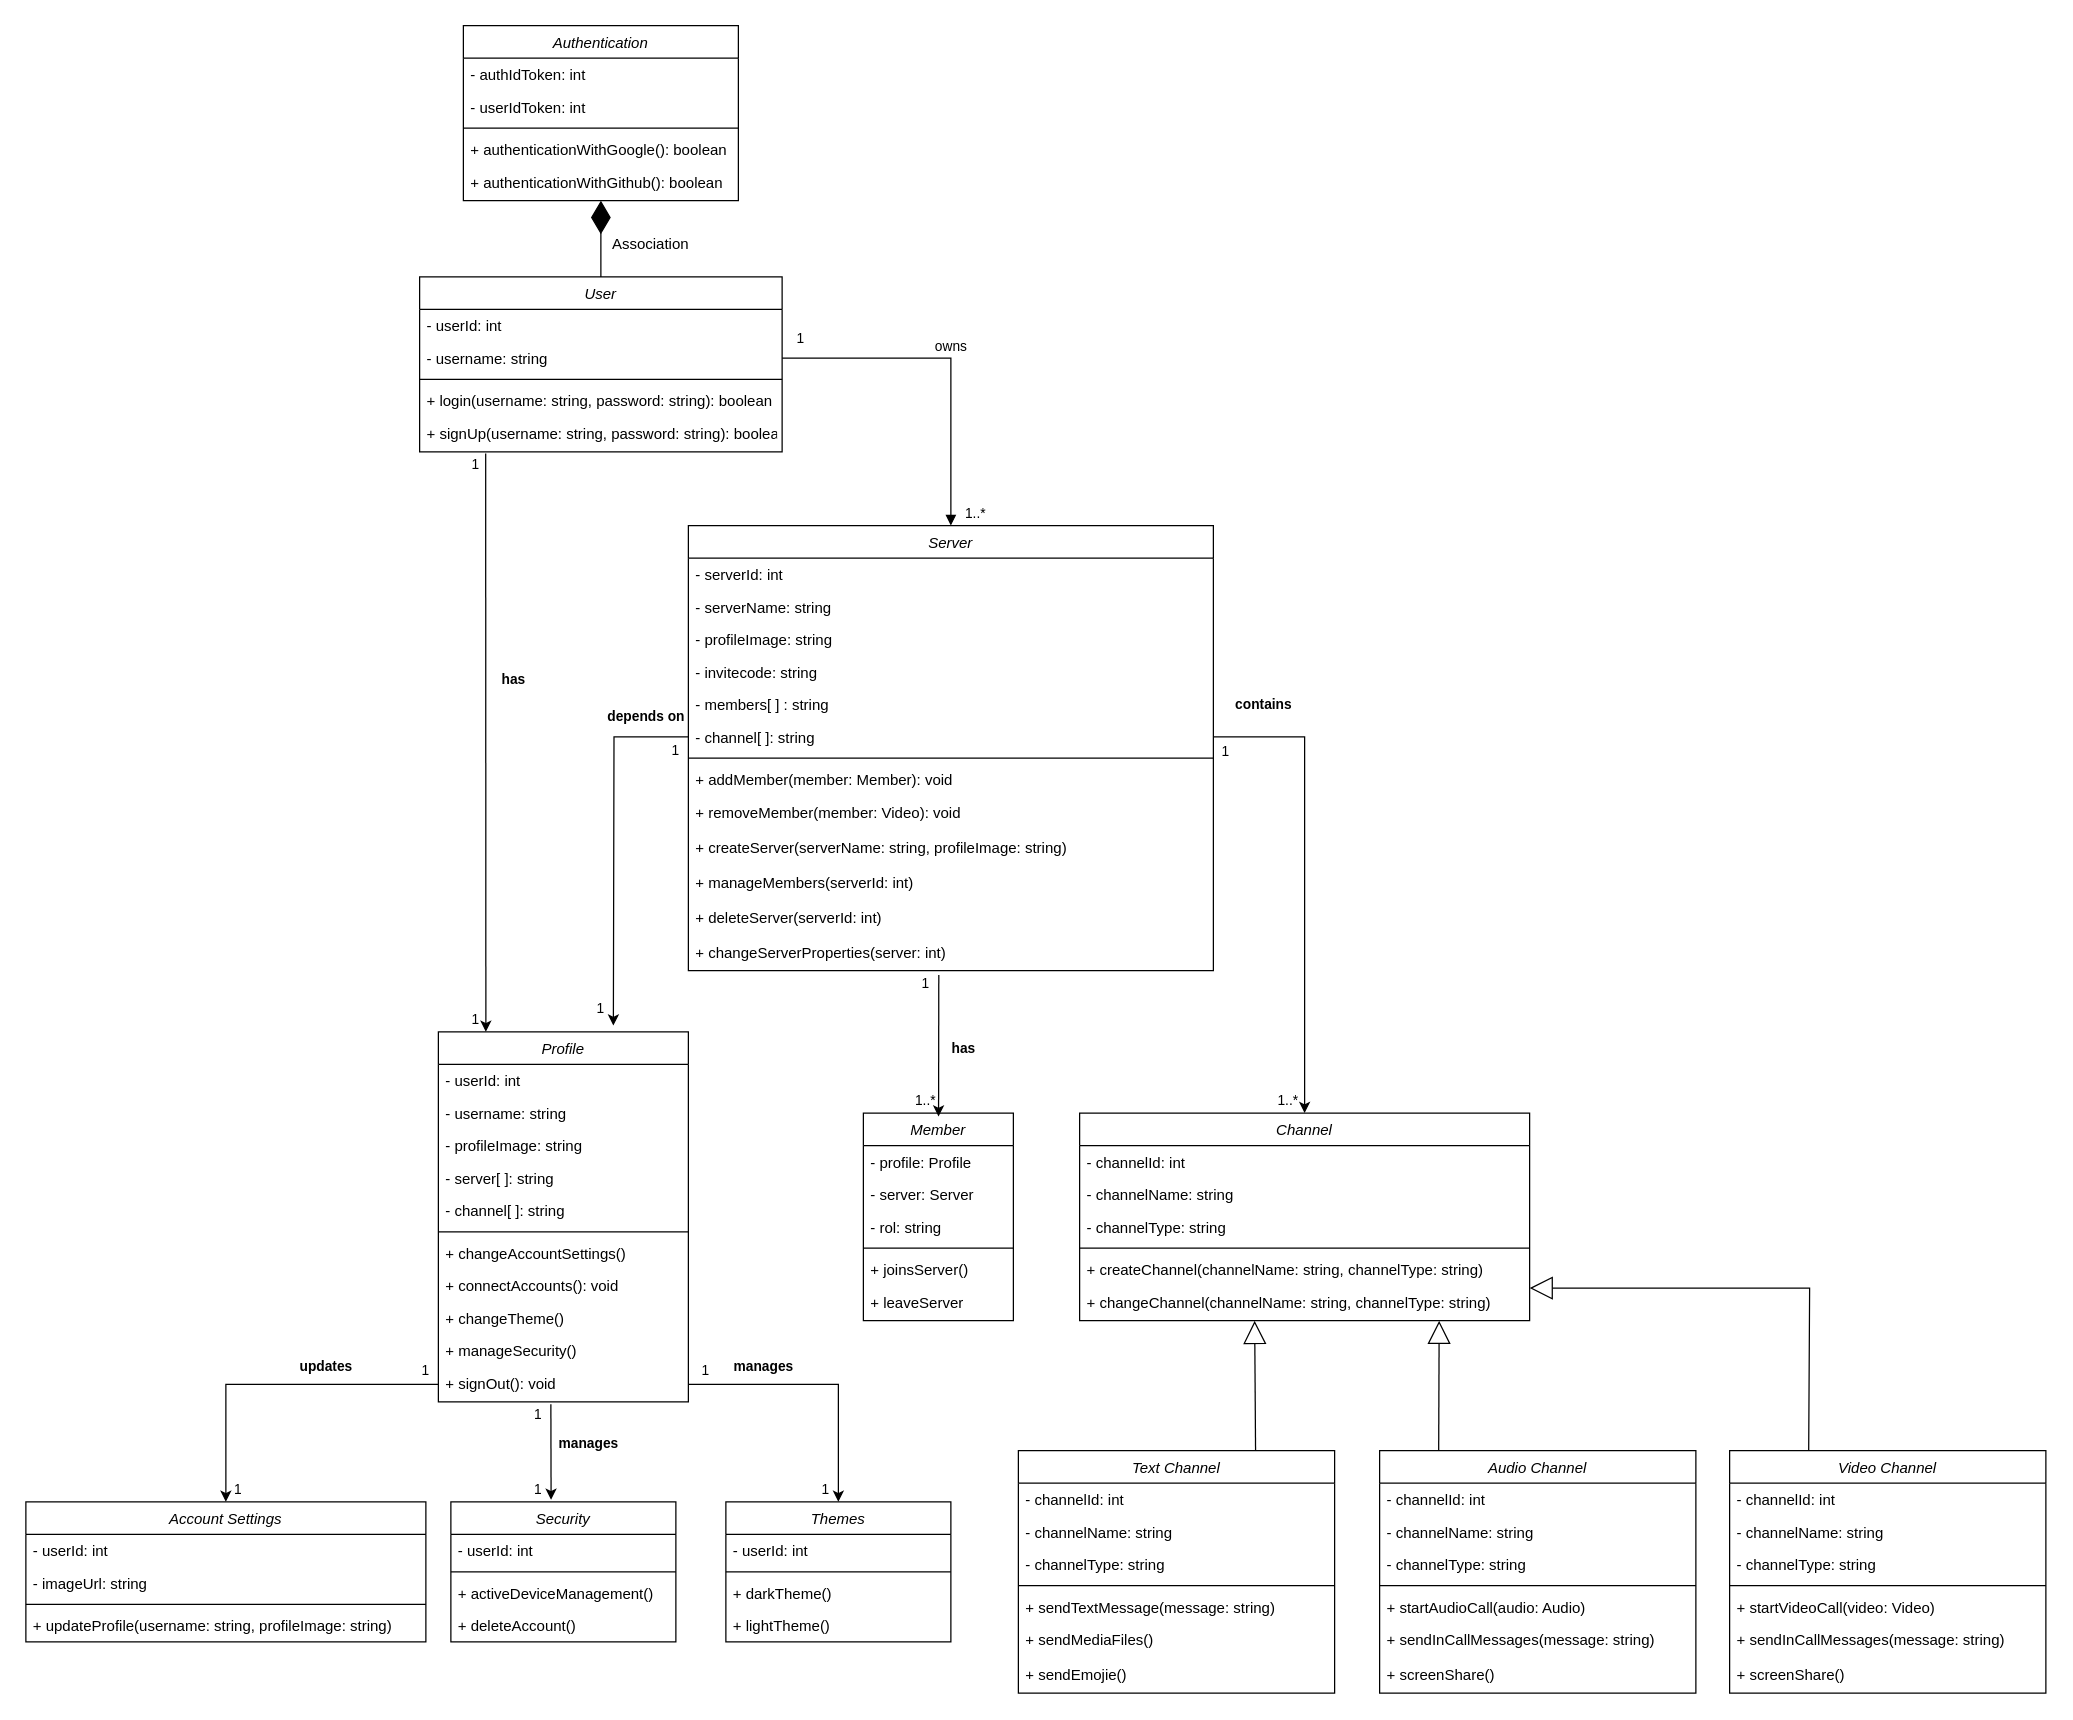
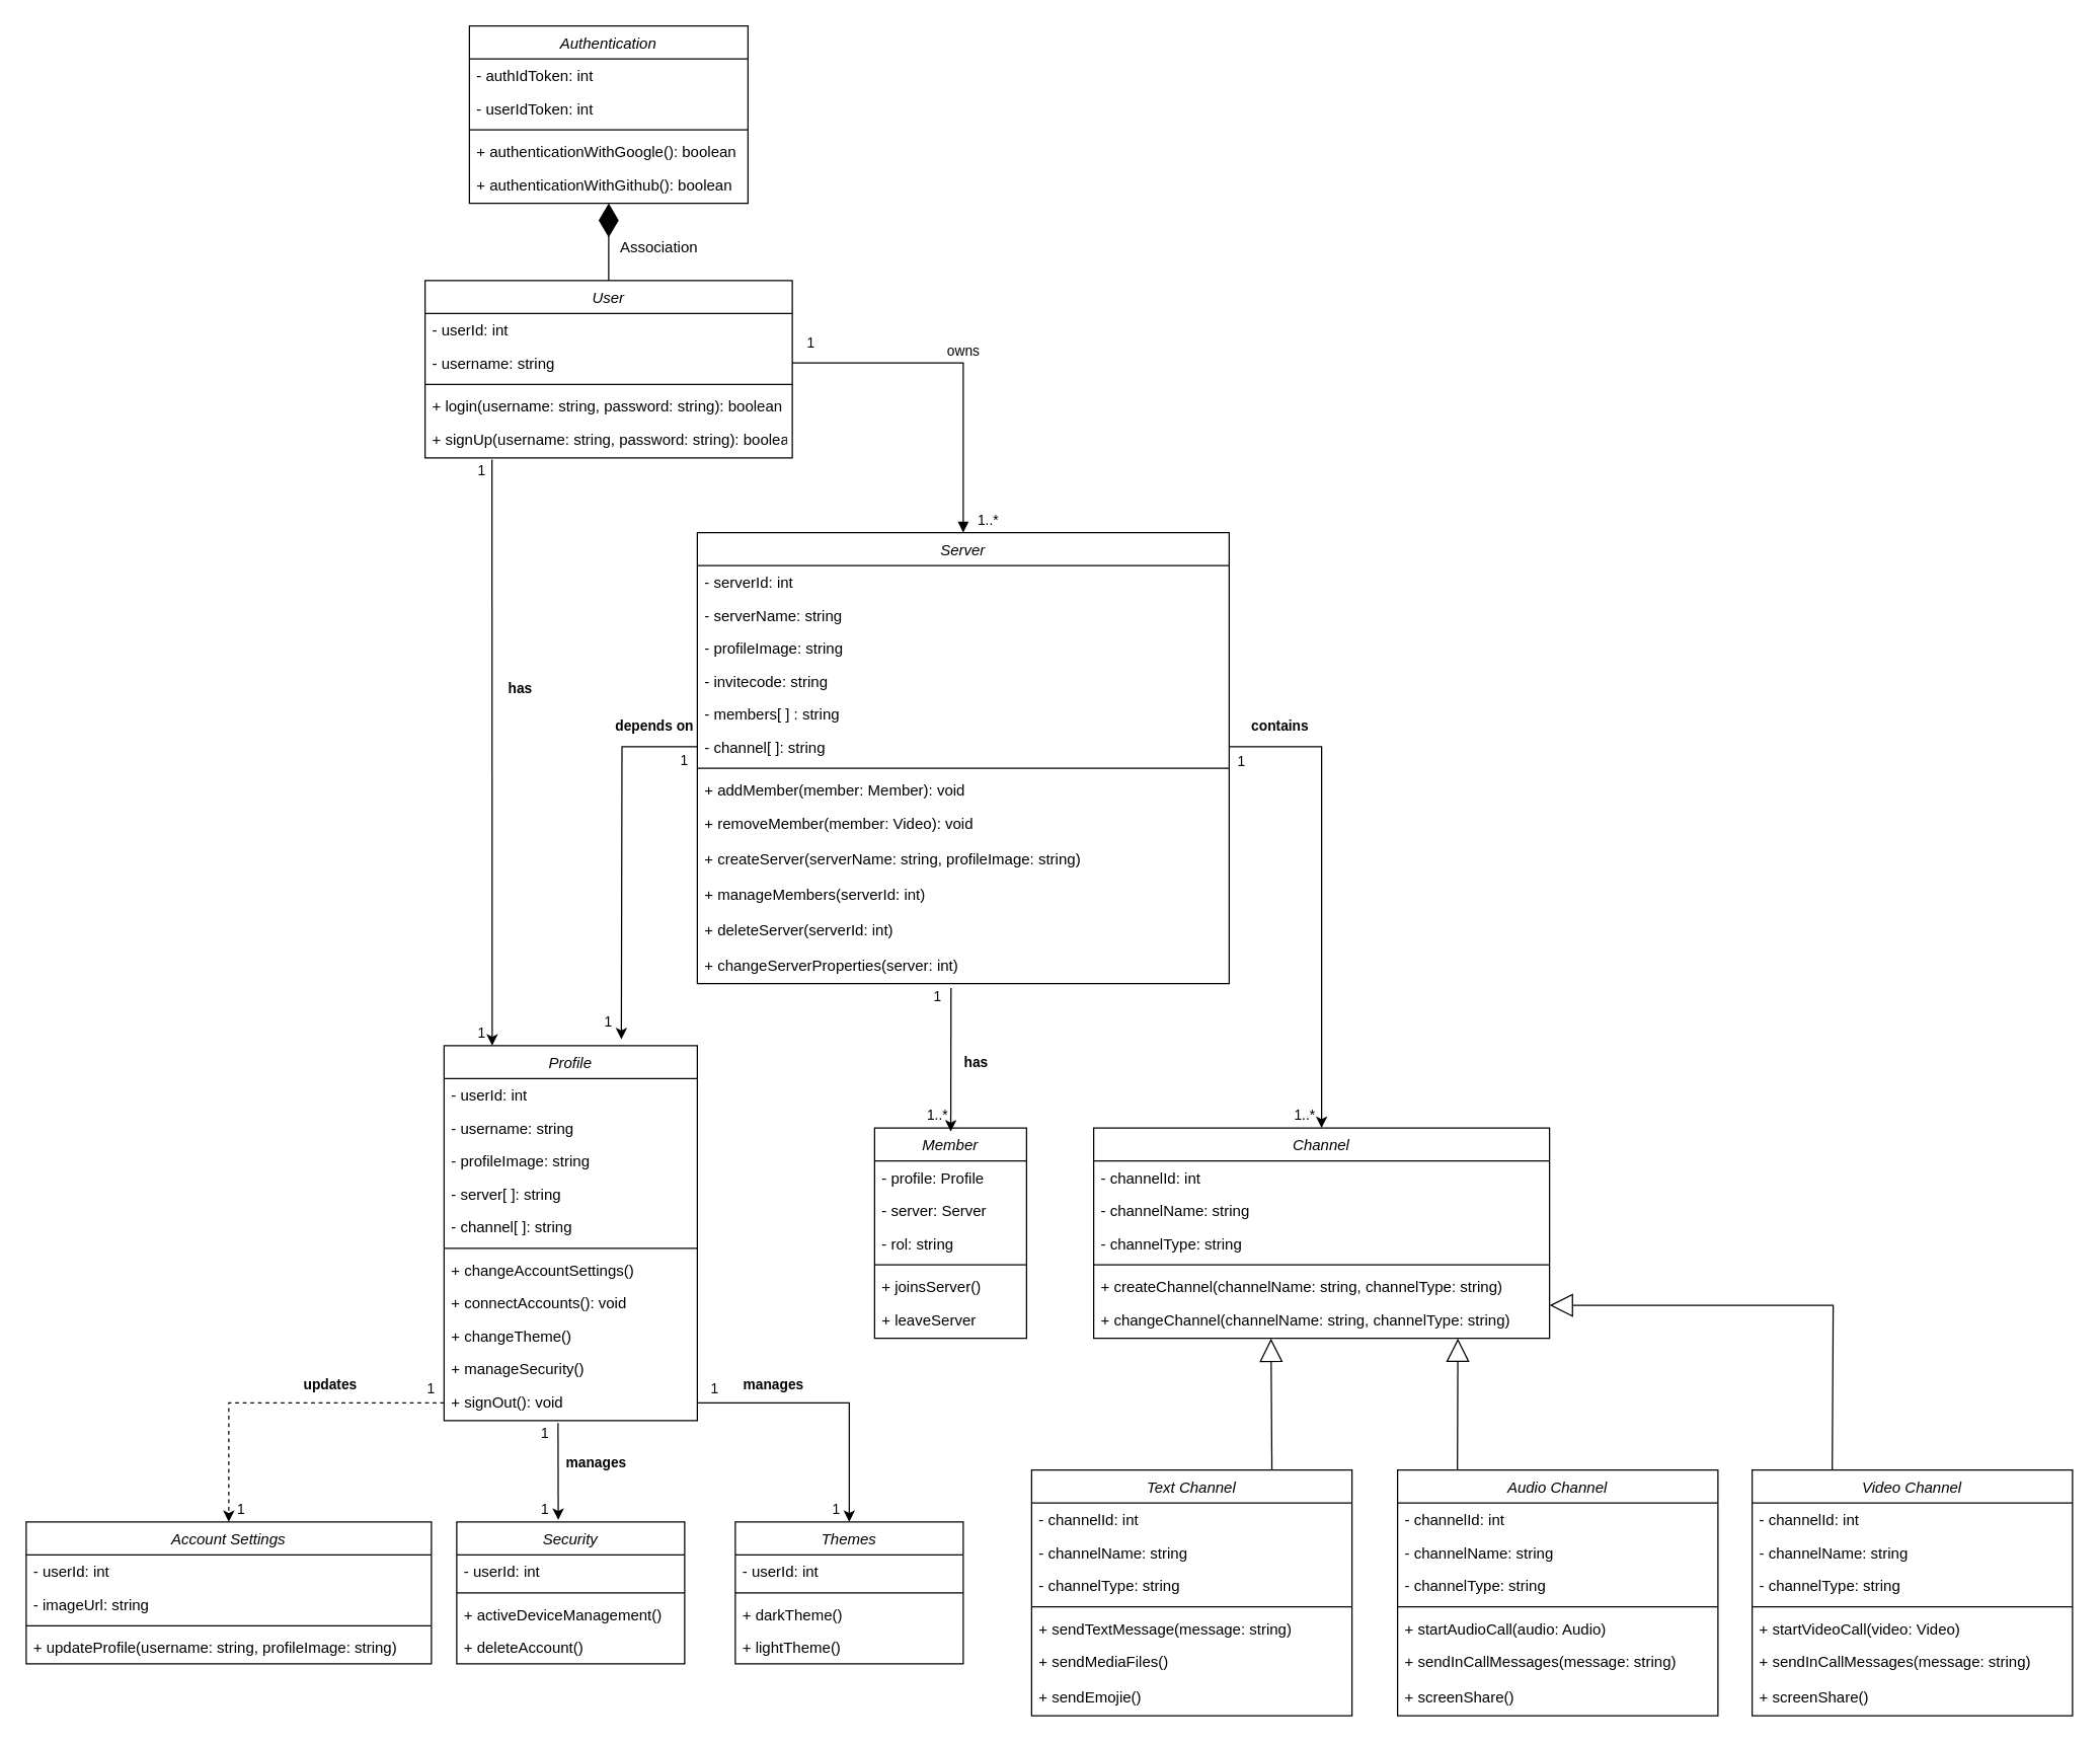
- <mxCell id="115" value="&lt;font style=&quot;font-size: 11px;&quot;&gt;contains&lt;/font&gt;" style="text;align=center;fontStyle=1;verticalAlign=middle;spacingLeft=3;spacingRight=3;strokeColor=none;rotatable=0;points=[[0,0.5],[1,0.5]];portConstraint=eastwest;html=1;" vertex="1" parent="1"><mxGeometry x="990" y="550" width="40" height="26" as="geometry" /></mxCell>
+ <mxCell id="115" value="&lt;font style=&quot;font-size: 11px;&quot;&gt;contains&lt;/font&gt;" style="text;align=center;fontStyle=1;verticalAlign=middle;spacingLeft=3;spacingRight=3;strokeColor=none;rotatable=0;points=[[0,0.5],[1,0.5]];portConstraint=eastwest;html=1;" vertex="1" parent="1"><mxGeometry x="990" y="560" width="40" height="26" as="geometry" /></mxCell>
- <mxCell id="104" style="edgeStyle=orthogonalEdgeStyle;rounded=0;orthogonalLoop=1;jettySize=auto;html=1;exitX=0;exitY=0.5;exitDx=0;exitDy=0;" edge="1" parent="1" source="54" target="63"><mxGeometry relative="1" as="geometry" /></mxCell>
+ <mxCell id="104" style="edgeStyle=orthogonalEdgeStyle;rounded=0;orthogonalLoop=1;jettySize=auto;html=1;exitX=0;exitY=0.5;exitDx=0;exitDy=0;dashed=1;" edge="1" parent="1" source="54" target="63"><mxGeometry relative="1" as="geometry" /></mxCell>
